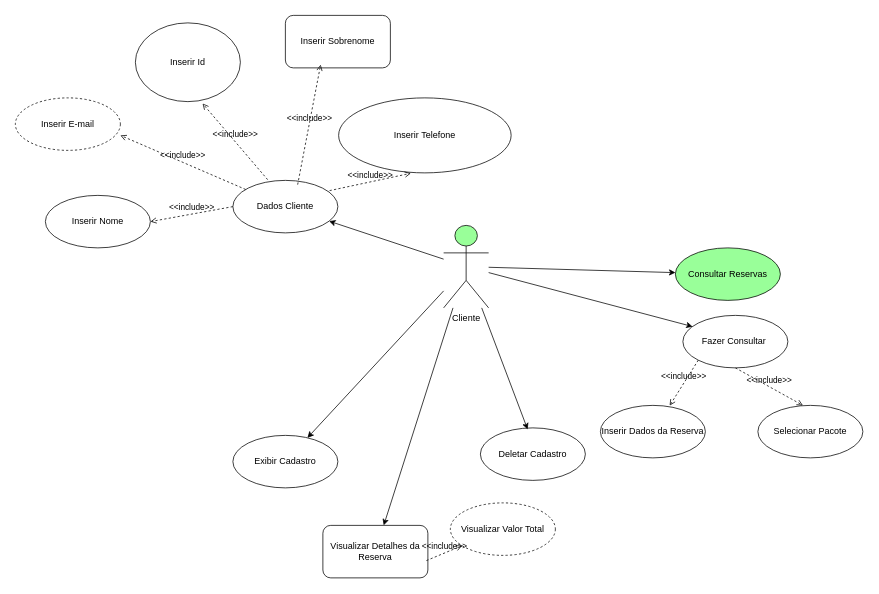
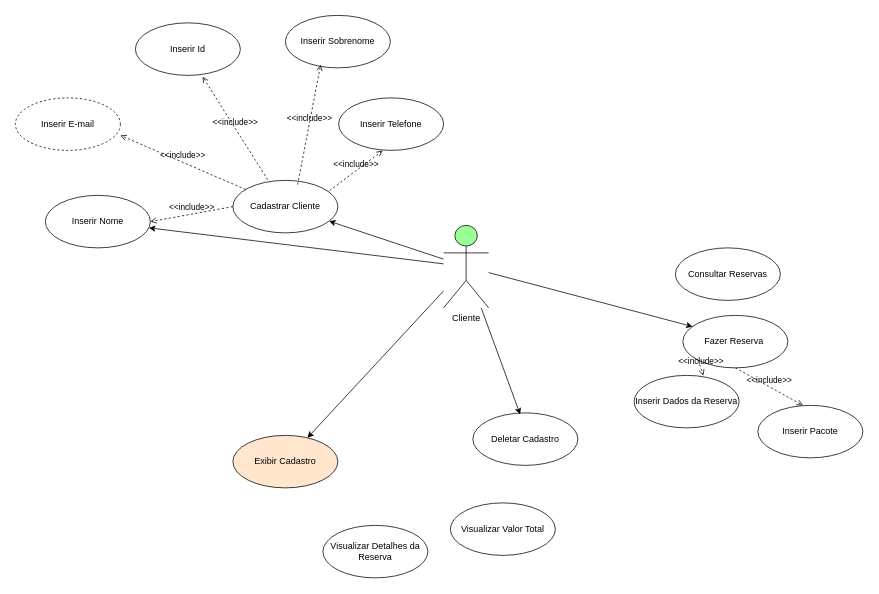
- <mxCell id="22" value="Inserir Sobrenome" style="whiteSpace=wrap;html=1;rounded=1;" parent="1" vertex="1"><mxGeometry x="380" y="20" width="140" height="70" as="geometry" /></mxCell>
+ <mxCell id="22" value="Inserir Sobrenome" style="ellipse;whiteSpace=wrap;html=1;" parent="1" vertex="1"><mxGeometry x="380" y="20" width="140" height="70" as="geometry" /></mxCell>
- <mxCell id="23" value="Inserir Id" style="ellipse;whiteSpace=wrap;html=1;" parent="1" vertex="1"><mxGeometry x="180" y="30" width="140" height="105" as="geometry" /></mxCell>
+ <mxCell id="23" value="Inserir Id" style="ellipse;whiteSpace=wrap;html=1;" parent="1" vertex="1"><mxGeometry x="180" y="30" width="140" height="70" as="geometry" /></mxCell>
- <mxCell id="21" value="Inserir Telefone" style="ellipse;whiteSpace=wrap;html=1;" parent="1" vertex="1"><mxGeometry x="451" y="130" width="230" height="100" as="geometry" /></mxCell>
+ <mxCell id="21" value="Inserir Telefone" style="ellipse;whiteSpace=wrap;html=1;" parent="1" vertex="1"><mxGeometry x="451" y="130" width="140" height="70" as="geometry" /></mxCell>
- <mxCell id="10" value="&lt;font style=&quot;vertical-align: inherit;&quot;&gt;&lt;font style=&quot;vertical-align: inherit;&quot;&gt;Dados Cliente&lt;/font&gt;&lt;/font&gt;" style="ellipse;whiteSpace=wrap;html=1;" parent="1" vertex="1"><mxGeometry x="310" y="240" width="140" height="70" as="geometry" /></mxCell>
+ <mxCell id="10" value="&lt;font style=&quot;vertical-align: inherit;&quot;&gt;&lt;font style=&quot;vertical-align: inherit;&quot;&gt;Cadastrar Cliente&lt;/font&gt;&lt;/font&gt;" style="ellipse;whiteSpace=wrap;html=1;" parent="1" vertex="1"><mxGeometry x="310" y="240" width="140" height="70" as="geometry" /></mxCell>
- <mxCell id="5" style="rounded=0;orthogonalLoop=1;jettySize=auto;html=1;" parent="1" source="6" target="11" edge="1"><mxGeometry relative="1" as="geometry" /></mxCell>
- <mxCell id="11" value="&lt;font style=&quot;vertical-align: inherit;&quot;&gt;&lt;font style=&quot;vertical-align: inherit;&quot;&gt;Consultar Reservas&lt;/font&gt;&lt;/font&gt;" style="ellipse;whiteSpace=wrap;html=1;fillColor=#99ff99;" parent="1" vertex="1"><mxGeometry x="900" y="330" width="140" height="70" as="geometry" /></mxCell>
+ <mxCell id="11" value="&lt;font style=&quot;vertical-align: inherit;&quot;&gt;&lt;font style=&quot;vertical-align: inherit;&quot;&gt;Consultar Reservas&lt;/font&gt;&lt;/font&gt;" style="ellipse;whiteSpace=wrap;html=1;" parent="1" vertex="1"><mxGeometry x="900" y="330" width="140" height="70" as="geometry" /></mxCell>
- <mxCell id="8" value="&lt;font style=&quot;vertical-align: inherit;&quot;&gt;&lt;font style=&quot;vertical-align: inherit;&quot;&gt;Fazer Consultar&amp;nbsp;&lt;/font&gt;&lt;/font&gt;" style="ellipse;whiteSpace=wrap;html=1;" parent="1" vertex="1"><mxGeometry x="910" y="420" width="140" height="70" as="geometry" /></mxCell>
+ <mxCell id="8" value="&lt;font style=&quot;vertical-align: inherit;&quot;&gt;&lt;font style=&quot;vertical-align: inherit;&quot;&gt;Fazer Reserva&amp;nbsp;&lt;/font&gt;&lt;/font&gt;" style="ellipse;whiteSpace=wrap;html=1;" parent="1" vertex="1"><mxGeometry x="910" y="420" width="140" height="70" as="geometry" /></mxCell>
- <mxCell id="4" style="rounded=0;orthogonalLoop=1;jettySize=auto;html=1;" parent="1" source="6" target="12" edge="1"><mxGeometry relative="1" as="geometry" /></mxCell>
+ <mxCell id="4" style="rounded=0;orthogonalLoop=1;jettySize=auto;html=1;" parent="1" source="6" target="19" edge="1"><mxGeometry relative="1" as="geometry" /></mxCell>
- <mxCell id="15" value="&lt;font style=&quot;vertical-align: inherit;&quot;&gt;&lt;font style=&quot;vertical-align: inherit;&quot;&gt;Inserir Dados da Reserva&lt;/font&gt;&lt;/font&gt;" style="ellipse;whiteSpace=wrap;html=1;" parent="1" vertex="1"><mxGeometry x="800" y="540" width="140" height="70" as="geometry" /></mxCell>
+ <mxCell id="15" value="&lt;font style=&quot;vertical-align: inherit;&quot;&gt;&lt;font style=&quot;vertical-align: inherit;&quot;&gt;Inserir Dados da Reserva&lt;/font&gt;&lt;/font&gt;" style="ellipse;whiteSpace=wrap;html=1;" parent="1" vertex="1"><mxGeometry x="845" y="500" width="140" height="70" as="geometry" /></mxCell>
- <mxCell id="16" value="&lt;font style=&quot;vertical-align: inherit;&quot;&gt;&lt;font style=&quot;vertical-align: inherit;&quot;&gt;Selecionar Pacote&lt;/font&gt;&lt;/font&gt;" style="ellipse;whiteSpace=wrap;html=1;" parent="1" vertex="1"><mxGeometry x="1010" y="540" width="140" height="70" as="geometry" /></mxCell>
+ <mxCell id="16" value="&lt;font style=&quot;vertical-align: inherit;&quot;&gt;&lt;font style=&quot;vertical-align: inherit;&quot;&gt;Inserir Pacote&lt;/font&gt;&lt;/font&gt;" style="ellipse;whiteSpace=wrap;html=1;" parent="1" vertex="1"><mxGeometry x="1010" y="540" width="140" height="70" as="geometry" /></mxCell>
- <mxCell id="7" value="&lt;font style=&quot;vertical-align: inherit;&quot;&gt;&lt;font style=&quot;vertical-align: inherit;&quot;&gt;Deletar Cadastro&lt;/font&gt;&lt;/font&gt;" style="ellipse;whiteSpace=wrap;html=1;" parent="1" vertex="1"><mxGeometry x="640" y="570" width="140" height="70" as="geometry" /></mxCell>
+ <mxCell id="7" value="&lt;font style=&quot;vertical-align: inherit;&quot;&gt;&lt;font style=&quot;vertical-align: inherit;&quot;&gt;Deletar Cadastro&lt;/font&gt;&lt;/font&gt;" style="ellipse;whiteSpace=wrap;html=1;" parent="1" vertex="1"><mxGeometry x="630" y="550" width="140" height="70" as="geometry" /></mxCell>
- <mxCell id="9" value="&lt;font style=&quot;vertical-align: inherit;&quot;&gt;&lt;font style=&quot;vertical-align: inherit;&quot;&gt;Exibir Cadastro&lt;/font&gt;&lt;/font&gt;" style="ellipse;whiteSpace=wrap;html=1;" parent="1" vertex="1"><mxGeometry x="310" y="580" width="140" height="70" as="geometry" /></mxCell>
+ <mxCell id="9" value="&lt;font style=&quot;vertical-align: inherit;&quot;&gt;&lt;font style=&quot;vertical-align: inherit;&quot;&gt;Exibir Cadastro&lt;/font&gt;&lt;/font&gt;" style="ellipse;whiteSpace=wrap;html=1;fillColor=#ffe6cc;" parent="1" vertex="1"><mxGeometry x="310" y="580" width="140" height="70" as="geometry" /></mxCell>
- <mxCell id="18" value="&lt;font style=&quot;vertical-align: inherit;&quot;&gt;&lt;font style=&quot;vertical-align: inherit;&quot;&gt;Visualizar Valor Total&lt;/font&gt;&lt;/font&gt;" style="ellipse;whiteSpace=wrap;html=1;dashed=1;" parent="1" vertex="1"><mxGeometry x="600" y="670" width="140" height="70" as="geometry" /></mxCell>
+ <mxCell id="18" value="&lt;font style=&quot;vertical-align: inherit;&quot;&gt;&lt;font style=&quot;vertical-align: inherit;&quot;&gt;Visualizar Valor Total&lt;/font&gt;&lt;/font&gt;" style="ellipse;whiteSpace=wrap;html=1;" parent="1" vertex="1"><mxGeometry x="600" y="670" width="140" height="70" as="geometry" /></mxCell>
- <mxCell id="12" value="&lt;font style=&quot;vertical-align: inherit;&quot;&gt;&lt;font style=&quot;vertical-align: inherit;&quot;&gt;Visualizar Detalhes da Reserva&lt;/font&gt;&lt;/font&gt;" style="whiteSpace=wrap;html=1;rounded=1;" parent="1" vertex="1"><mxGeometry x="430" y="700" width="140" height="70" as="geometry" /></mxCell>
+ <mxCell id="12" value="&lt;font style=&quot;vertical-align: inherit;&quot;&gt;&lt;font style=&quot;vertical-align: inherit;&quot;&gt;Visualizar Detalhes da Reserva&lt;/font&gt;&lt;/font&gt;" style="ellipse;whiteSpace=wrap;html=1;" parent="1" vertex="1"><mxGeometry x="430" y="700" width="140" height="70" as="geometry" /></mxCell>
- <mxCell id="26" value="&amp;lt;&amp;lt;include&amp;gt;&amp;gt;" style="edgeStyle=none;html=1;endArrow=open;verticalAlign=bottom;dashed=1;labelBackgroundColor=none;rounded=0;exitX=0.986;exitY=0.671;exitDx=0;exitDy=0;exitPerimeter=0;" parent="1" source="12" target="18" edge="1"><mxGeometry width="160" relative="1" as="geometry"><mxPoint x="430" y="440" as="sourcePoint" /><mxPoint x="590" y="440" as="targetPoint" /></mxGeometry></mxCell>
